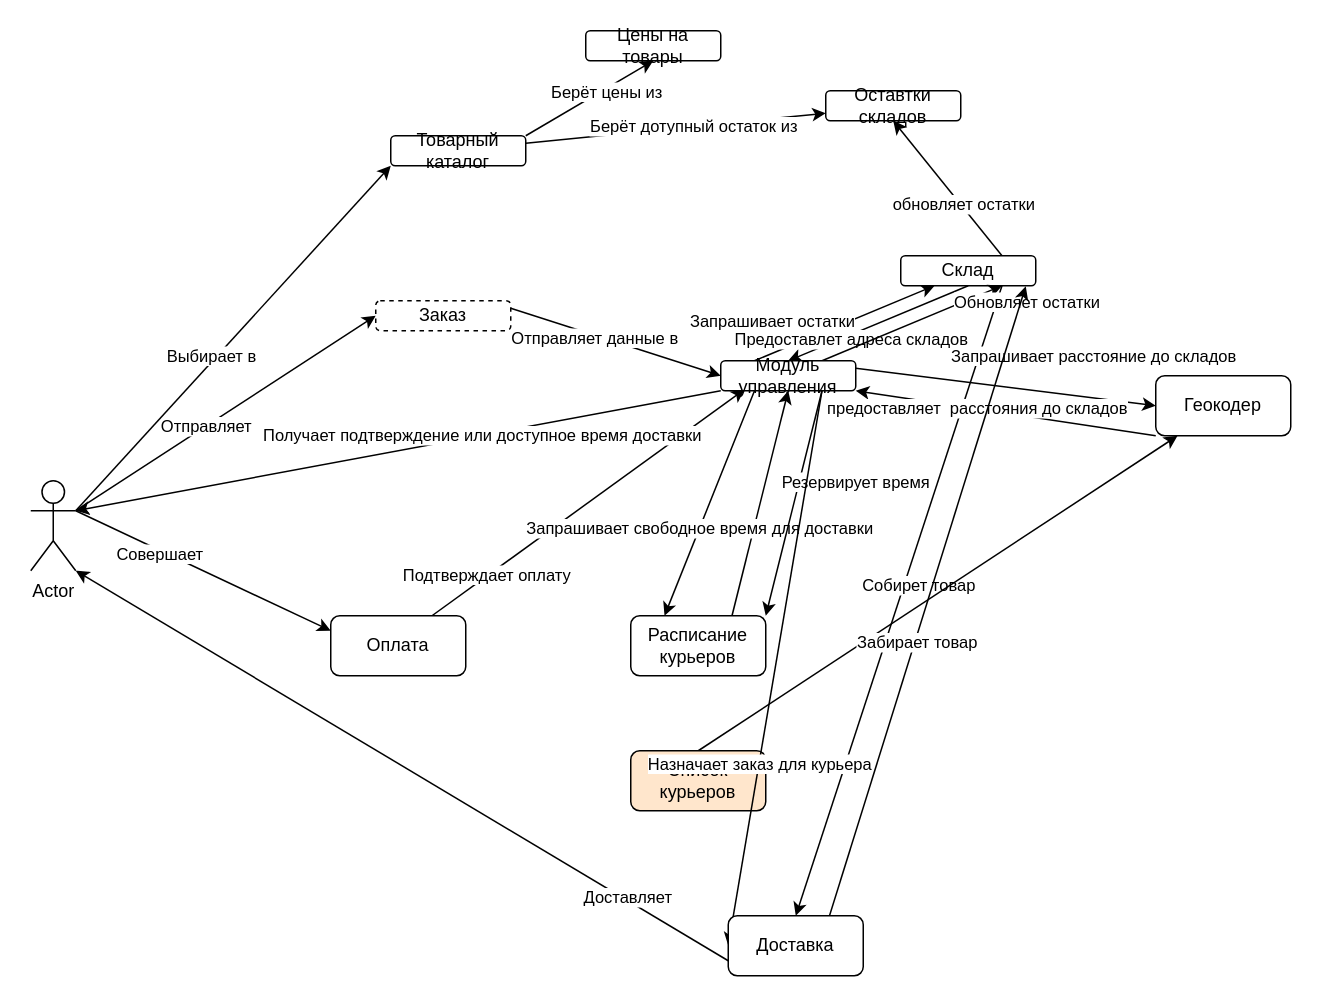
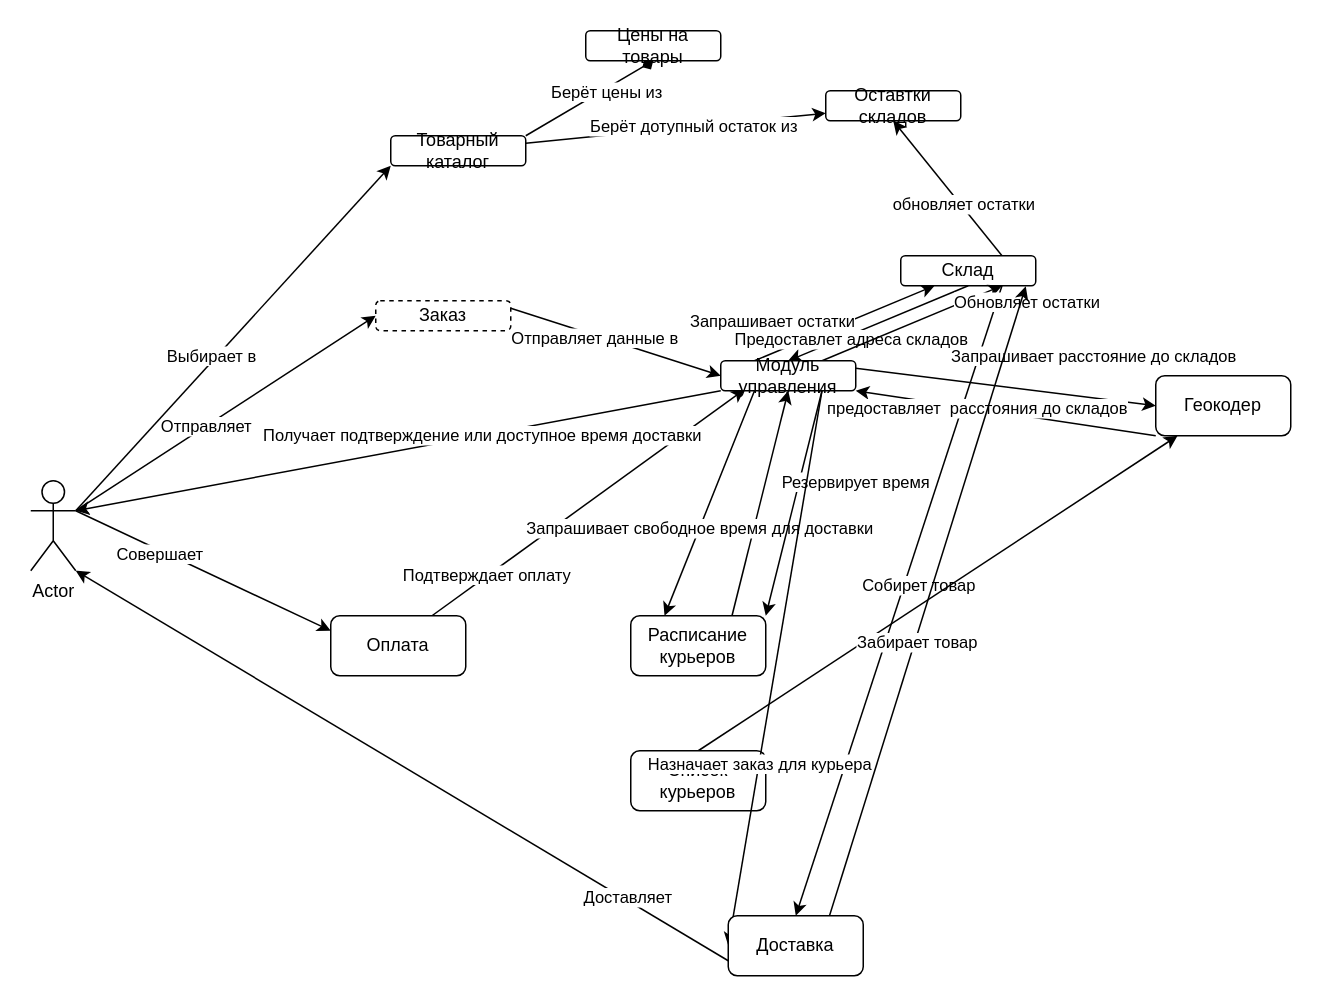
- <mxCell id="35" style="edgeStyle=none;rounded=0;orthogonalLoop=1;jettySize=auto;html=1;exitX=1;exitY=0;exitDx=0;exitDy=0;entryX=0.5;entryY=1;entryDx=0;entryDy=0;" edge="1" parent="1" source="39" target="40"><mxGeometry relative="1" as="geometry" /></mxCell>
+ <mxCell id="35" style="edgeStyle=none;rounded=0;orthogonalLoop=1;jettySize=auto;html=1;exitX=1;exitY=0;exitDx=0;exitDy=0;entryX=0.5;entryY=1;entryDx=0;entryDy=0;endArrow=diamond;" edge="1" parent="1" source="39" target="40"><mxGeometry relative="1" as="geometry" /></mxCell>
- <mxCell id="34" value="Список курьеров" style="rounded=1;whiteSpace=wrap;html=1;fillColor=#ffe6cc;" parent="1" vertex="1"><mxGeometry x="420" y="500" width="90" height="40" as="geometry" /></mxCell>
+ <mxCell id="34" value="Список курьеров" style="rounded=1;whiteSpace=wrap;html=1;" parent="1" vertex="1"><mxGeometry x="420" y="500" width="90" height="40" as="geometry" /></mxCell>
